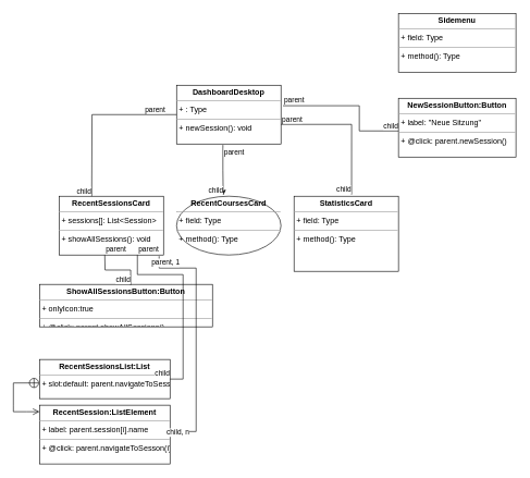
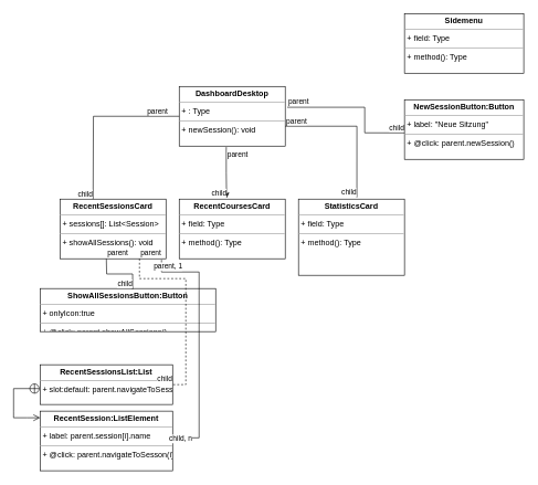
- <mxCell id="4" value="&lt;p style=&quot;margin:0px;margin-top:4px;text-align:center;&quot;&gt;&lt;b&gt;RecentCoursesCard&lt;/b&gt;&lt;/p&gt;&lt;hr size=&quot;1&quot;&gt;&lt;p style=&quot;margin:0px;margin-left:4px;&quot;&gt;+ field: Type&lt;/p&gt;&lt;hr size=&quot;1&quot;&gt;&lt;p style=&quot;margin:0px;margin-left:4px;&quot;&gt;+ method(): Type&lt;/p&gt;" style="ellipse;verticalAlign=top;align=left;overflow=fill;fontSize=12;fontFamily=Helvetica;html=1;" parent="1" vertex="1"><mxGeometry x="270" y="300" width="160" height="90" as="geometry" /></mxCell>
+ <mxCell id="4" value="&lt;p style=&quot;margin:0px;margin-top:4px;text-align:center;&quot;&gt;&lt;b&gt;RecentCoursesCard&lt;/b&gt;&lt;/p&gt;&lt;hr size=&quot;1&quot;&gt;&lt;p style=&quot;margin:0px;margin-left:4px;&quot;&gt;+ field: Type&lt;/p&gt;&lt;hr size=&quot;1&quot;&gt;&lt;p style=&quot;margin:0px;margin-left:4px;&quot;&gt;+ method(): Type&lt;/p&gt;" style="verticalAlign=top;align=left;overflow=fill;fontSize=12;fontFamily=Helvetica;html=1;" parent="1" vertex="1"><mxGeometry x="270" y="300" width="160" height="90" as="geometry" /></mxCell>
- <mxCell id="25" value="" style="endArrow=none;html=1;edgeStyle=orthogonalEdgeStyle;rounded=0;exitX=0.75;exitY=1;exitDx=0;exitDy=0;" parent="1" source="6" target="24" edge="1"><mxGeometry relative="1" as="geometry"><mxPoint x="240" y="400" as="sourcePoint" /><mxPoint x="310" y="590" as="targetPoint" /><Array as="points"><mxPoint x="210" y="420" /><mxPoint x="280" y="420" /><mxPoint x="280" y="580" /></Array></mxGeometry></mxCell>
+ <mxCell id="25" value="" style="endArrow=none;html=1;edgeStyle=orthogonalEdgeStyle;rounded=0;exitX=0.75;exitY=1;exitDx=0;exitDy=0;dashed=1;" parent="1" source="6" target="24" edge="1"><mxGeometry relative="1" as="geometry"><mxPoint x="240" y="400" as="sourcePoint" /><mxPoint x="310" y="590" as="targetPoint" /><Array as="points"><mxPoint x="210" y="420" /><mxPoint x="280" y="420" /><mxPoint x="280" y="580" /></Array></mxGeometry></mxCell>
